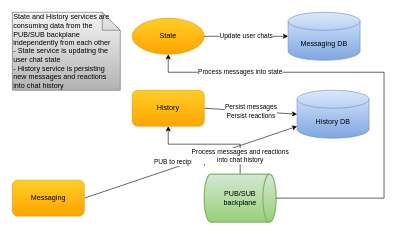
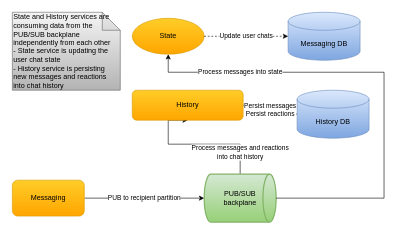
- <mxCell id="12" value="&lt;font style=&quot;font-size: 11px&quot;&gt;Update user chats&lt;br&gt;&lt;/font&gt;" style="rounded=0;orthogonalLoop=1;jettySize=auto;html=1;entryX=0;entryY=0.5;entryDx=0;entryDy=0;entryPerimeter=0;startArrow=none;startFill=0;exitX=1;exitY=0.5;exitDx=0;exitDy=0;" parent="1" source="10" target="9" edge="1"><mxGeometry relative="1" as="geometry"><mxPoint x="320" y="110" as="sourcePoint" /><mxPoint x="400" y="110" as="targetPoint" /><mxPoint as="offset" /><Array as="points" /></mxGeometry></mxCell>
+ <mxCell id="12" value="&lt;font style=&quot;font-size: 11px&quot;&gt;Update user chats&lt;br&gt;&lt;/font&gt;" style="rounded=0;orthogonalLoop=1;jettySize=auto;html=1;entryX=0;entryY=0.5;entryDx=0;entryDy=0;entryPerimeter=0;startArrow=none;startFill=0;exitX=1;exitY=0.5;exitDx=0;exitDy=0;dashed=1;" parent="1" source="10" target="9" edge="1"><mxGeometry relative="1" as="geometry"><mxPoint x="320" y="110" as="sourcePoint" /><mxPoint x="400" y="110" as="targetPoint" /><mxPoint as="offset" /><Array as="points" /></mxGeometry></mxCell>
- <mxCell id="8" value="&lt;font style=&quot;font-size: 12px&quot;&gt;History&lt;/font&gt;" style="rounded=1;whiteSpace=wrap;html=1;gradientColor=#ffa500;fillColor=#ffcd28;strokeColor=#d79b00;" parent="1" vertex="1"><mxGeometry x="220" y="150" width="120" height="60" as="geometry" /></mxCell>
+ <mxCell id="8" value="&lt;font style=&quot;font-size: 12px&quot;&gt;History&lt;/font&gt;" style="rounded=1;whiteSpace=wrap;html=1;gradientColor=#ffa500;fillColor=#ffcd28;strokeColor=#d79b00;" parent="1" vertex="1"><mxGeometry x="220" y="150" width="185" height="50" as="geometry" /></mxCell>
- <mxCell id="2" value="PUB to recipient partition" style="rounded=0;orthogonalLoop=1;jettySize=auto;html=1;startArrow=none;startFill=0;exitX=1;exitY=0.5;exitDx=0;exitDy=0;" parent="1" source="3" target="6" edge="1"><mxGeometry relative="1" as="geometry"><mxPoint as="offset" /></mxGeometry></mxCell>
+ <mxCell id="2" value="PUB to recipient partition" style="rounded=0;orthogonalLoop=1;jettySize=auto;html=1;entryX=0;entryY=0.5;entryDx=0;entryDy=0;entryPerimeter=0;startArrow=none;startFill=0;exitX=1;exitY=0.5;exitDx=0;exitDy=0;" parent="1" source="3" target="5" edge="1"><mxGeometry relative="1" as="geometry"><mxPoint as="offset" /></mxGeometry></mxCell>
